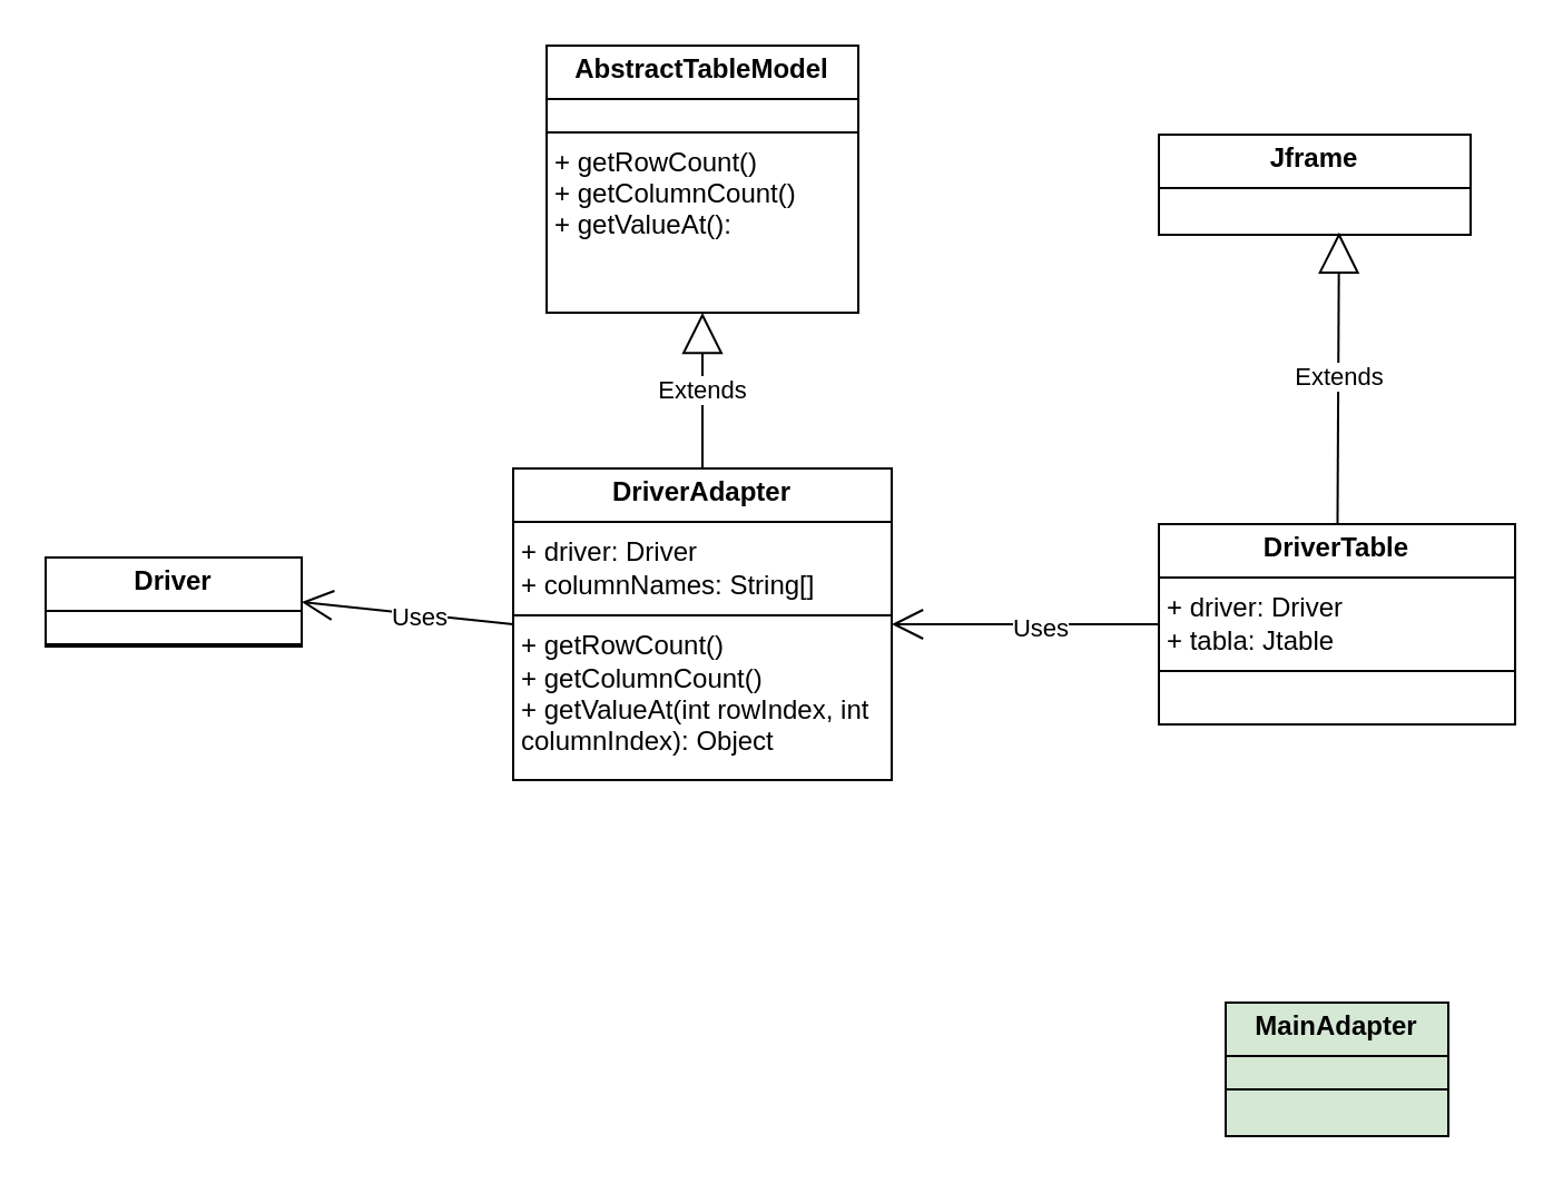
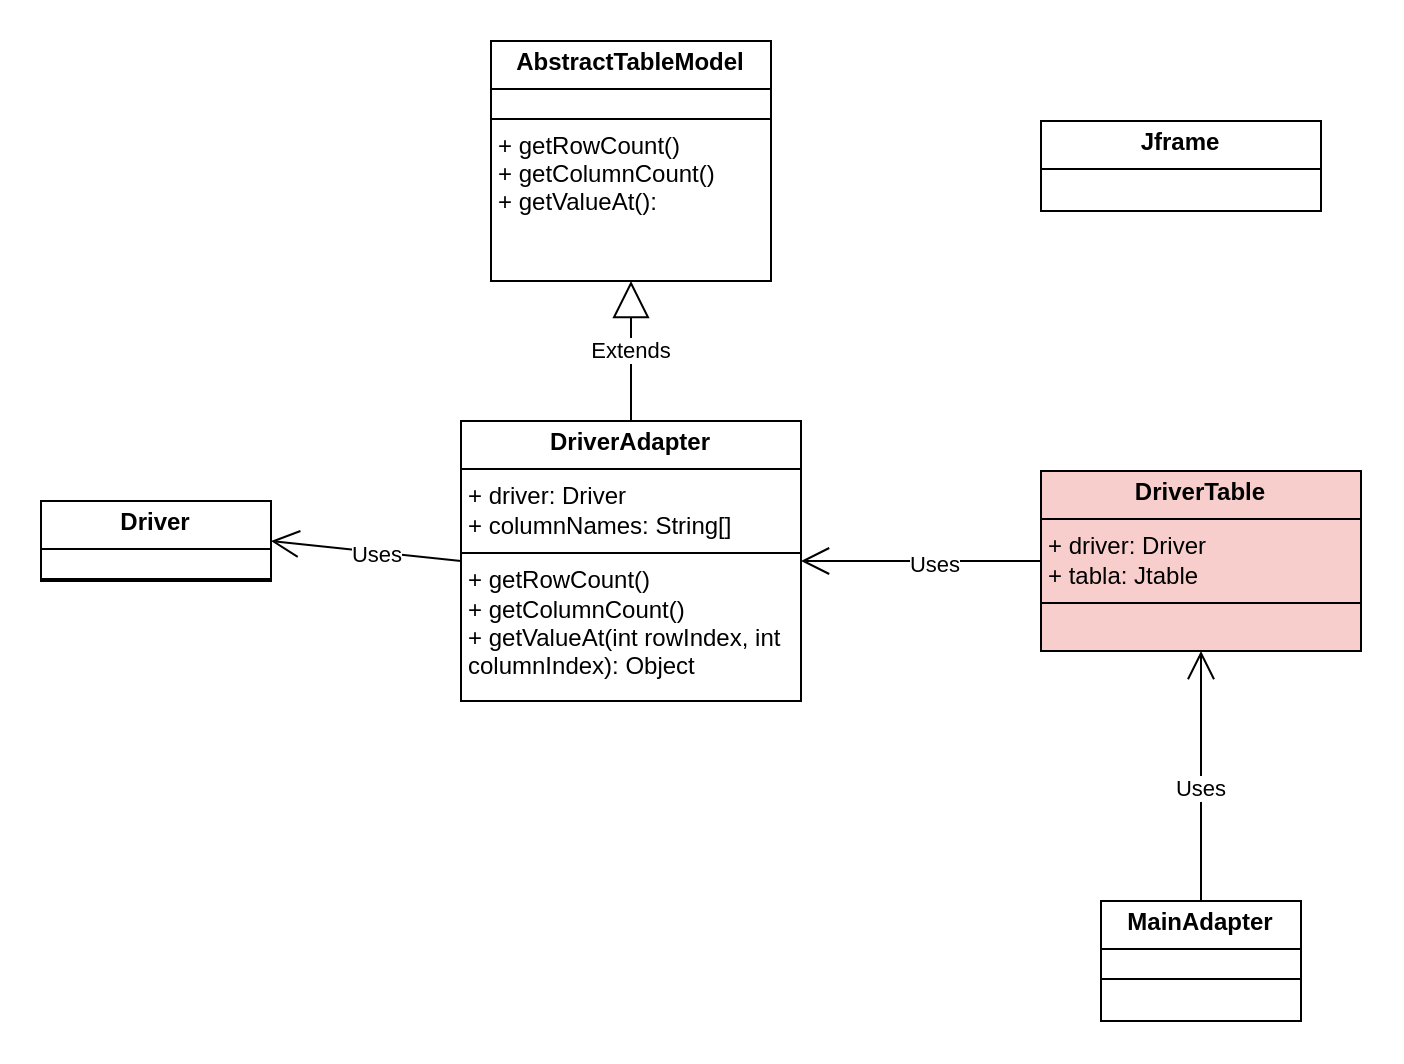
- <mxCell id="8" value="Extends" style="endArrow=block;endSize=16;endFill=0;html=1;rounded=0;entryX=0.578;entryY=0.975;entryDx=0;entryDy=0;entryPerimeter=0;" edge="1" parent="1" source="6" target="7"><mxGeometry width="160" relative="1" as="geometry"><mxPoint x="450" y="140" as="sourcePoint" /><mxPoint x="610" y="140" as="targetPoint" /></mxGeometry></mxCell>
- <mxCell id="6" value="&lt;p style=&quot;margin:0px;margin-top:4px;text-align:center;&quot;&gt;&lt;b&gt;DriverTable&lt;/b&gt;&lt;/p&gt;&lt;hr size=&quot;1&quot; style=&quot;border-style:solid;&quot;&gt;&lt;p style=&quot;margin:0px;margin-left:4px;&quot;&gt;+ driver: Driver&lt;/p&gt;&lt;p style=&quot;margin:0px;margin-left:4px;&quot;&gt;+ tabla: Jtable&lt;/p&gt;&lt;hr size=&quot;1&quot; style=&quot;border-style:solid;&quot;&gt;&lt;p style=&quot;margin:0px;margin-left:4px;&quot;&gt;&lt;br&gt;&lt;/p&gt;" style="verticalAlign=top;align=left;overflow=fill;html=1;whiteSpace=wrap;" vertex="1" parent="1"><mxGeometry x="520" y="235" width="160" height="90" as="geometry" /></mxCell>
+ <mxCell id="6" value="&lt;p style=&quot;margin:0px;margin-top:4px;text-align:center;&quot;&gt;&lt;b&gt;DriverTable&lt;/b&gt;&lt;/p&gt;&lt;hr size=&quot;1&quot; style=&quot;border-style:solid;&quot;&gt;&lt;p style=&quot;margin:0px;margin-left:4px;&quot;&gt;+ driver: Driver&lt;/p&gt;&lt;p style=&quot;margin:0px;margin-left:4px;&quot;&gt;+ tabla: Jtable&lt;/p&gt;&lt;hr size=&quot;1&quot; style=&quot;border-style:solid;&quot;&gt;&lt;p style=&quot;margin:0px;margin-left:4px;&quot;&gt;&lt;br&gt;&lt;/p&gt;" style="verticalAlign=top;align=left;overflow=fill;html=1;whiteSpace=wrap;fillColor=#f8cecc;" vertex="1" parent="1"><mxGeometry x="520" y="235" width="160" height="90" as="geometry" /></mxCell>
+ <mxCell id="9" value="" style="endArrow=open;endFill=1;endSize=12;html=1;rounded=0;entryX=0.5;entryY=1;entryDx=0;entryDy=0;exitX=0.5;exitY=0;exitDx=0;exitDy=0;" edge="1" parent="1" source="3" target="6"><mxGeometry width="160" relative="1" as="geometry"><mxPoint x="240" y="310" as="sourcePoint" /><mxPoint x="400" y="310" as="targetPoint" /></mxGeometry></mxCell>
+ <mxCell id="10" value="Uses" style="edgeLabel;html=1;align=center;verticalAlign=middle;resizable=0;points=[];" vertex="1" connectable="0" parent="9"><mxGeometry x="-0.092" y="1" relative="1" as="geometry"><mxPoint as="offset" /></mxGeometry></mxCell>
- <mxCell id="3" value="&lt;p style=&quot;margin:0px;margin-top:4px;text-align:center;&quot;&gt;&lt;b&gt;MainAdapter&lt;/b&gt;&lt;/p&gt;&lt;hr size=&quot;1&quot; style=&quot;border-style:solid;&quot;&gt;&lt;div style=&quot;height:2px;&quot;&gt;&lt;/div&gt;&lt;hr size=&quot;1&quot; style=&quot;border-style:solid;&quot;&gt;&lt;div style=&quot;height:2px;&quot;&gt;&lt;/div&gt;" style="verticalAlign=top;align=left;overflow=fill;html=1;whiteSpace=wrap;fillColor=#d5e8d4;" vertex="1" parent="1"><mxGeometry x="550" y="450" width="100" height="60" as="geometry" /></mxCell>
+ <mxCell id="3" value="&lt;p style=&quot;margin:0px;margin-top:4px;text-align:center;&quot;&gt;&lt;b&gt;MainAdapter&lt;/b&gt;&lt;/p&gt;&lt;hr size=&quot;1&quot; style=&quot;border-style:solid;&quot;&gt;&lt;div style=&quot;height:2px;&quot;&gt;&lt;/div&gt;&lt;hr size=&quot;1&quot; style=&quot;border-style:solid;&quot;&gt;&lt;div style=&quot;height:2px;&quot;&gt;&lt;/div&gt;" style="verticalAlign=top;align=left;overflow=fill;html=1;whiteSpace=wrap;" vertex="1" parent="1"><mxGeometry x="550" y="450" width="100" height="60" as="geometry" /></mxCell>
